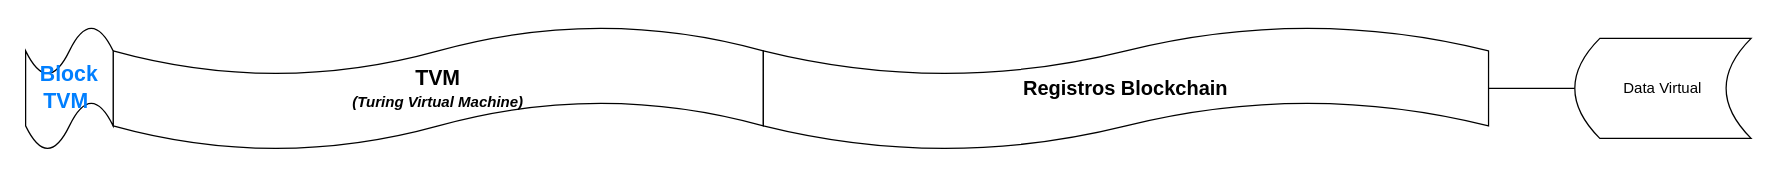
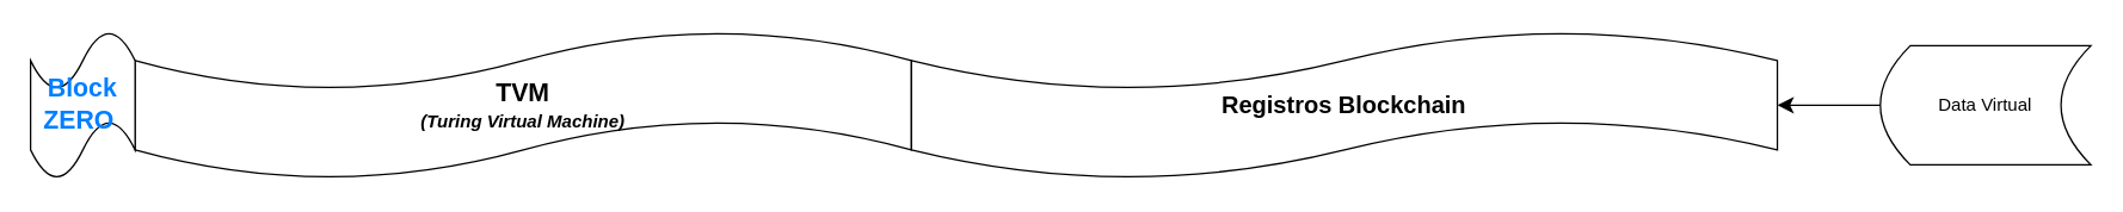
- <mxCell id="4" value="&lt;b&gt;&lt;font color=&quot;#007fff&quot; style=&quot;font-size: 17px;&quot;&gt;Block TVM&amp;nbsp;&lt;/font&gt;&lt;/b&gt;" style="shape=tape;whiteSpace=wrap;html=1;size=0.4;" vertex="1" parent="1"><mxGeometry x="20" y="20" width="70" height="100" as="geometry" /></mxCell>
+ <mxCell id="4" value="&lt;b&gt;&lt;font color=&quot;#007fff&quot; style=&quot;font-size: 17px;&quot;&gt;Block ZERO&amp;nbsp;&lt;/font&gt;&lt;/b&gt;" style="shape=tape;whiteSpace=wrap;html=1;size=0.4;" vertex="1" parent="1"><mxGeometry x="20" y="20" width="70" height="100" as="geometry" /></mxCell>
- <mxCell id="5" style="edgeStyle=none;curved=1;rounded=0;orthogonalLoop=1;jettySize=auto;html=1;exitX=0;exitY=0.5;exitDx=0;exitDy=0;fontSize=12;startSize=8;endSize=8;endArrow=none;" edge="1" parent="1" source="6" target="3"><mxGeometry relative="1" as="geometry" /></mxCell>
+ <mxCell id="5" style="edgeStyle=none;curved=1;rounded=0;orthogonalLoop=1;jettySize=auto;html=1;exitX=0;exitY=0.5;exitDx=0;exitDy=0;fontSize=12;startSize=8;endSize=8;" edge="1" parent="1" source="6" target="3"><mxGeometry relative="1" as="geometry" /></mxCell>
